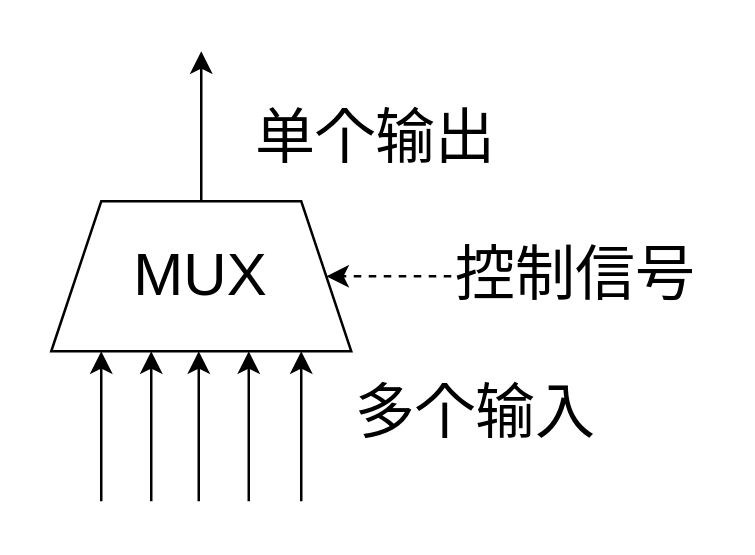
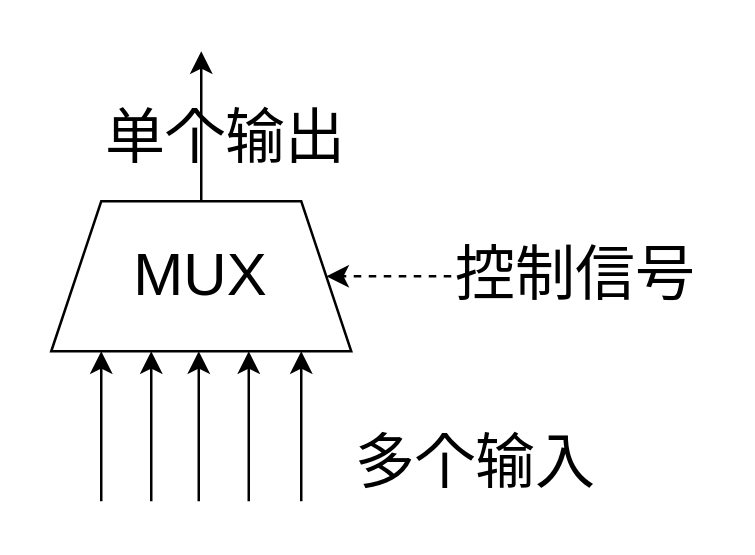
- <mxCell id="4" value="单个输出" style="text;html=1;strokeColor=none;fillColor=none;align=center;verticalAlign=middle;whiteSpace=wrap;rounded=0;fontSize=24;" parent="1" vertex="1"><mxGeometry x="100" y="40" width="100" height="30" as="geometry" /></mxCell>
+ <mxCell id="4" value="单个输出" style="text;html=1;strokeColor=none;fillColor=none;align=center;verticalAlign=middle;whiteSpace=wrap;rounded=0;fontSize=24;" parent="1" vertex="1"><mxGeometry x="40" y="40" width="100" height="30" as="geometry" /></mxCell>
- <mxCell id="10" value="多个输入" style="text;html=1;strokeColor=none;fillColor=none;align=center;verticalAlign=middle;whiteSpace=wrap;rounded=0;fontSize=24;" parent="1" vertex="1"><mxGeometry x="140" y="150" width="100" height="30" as="geometry" /></mxCell>
+ <mxCell id="10" value="多个输入" style="text;html=1;strokeColor=none;fillColor=none;align=center;verticalAlign=middle;whiteSpace=wrap;rounded=0;fontSize=24;" parent="1" vertex="1"><mxGeometry x="140" y="170" width="100" height="30" as="geometry" /></mxCell>
